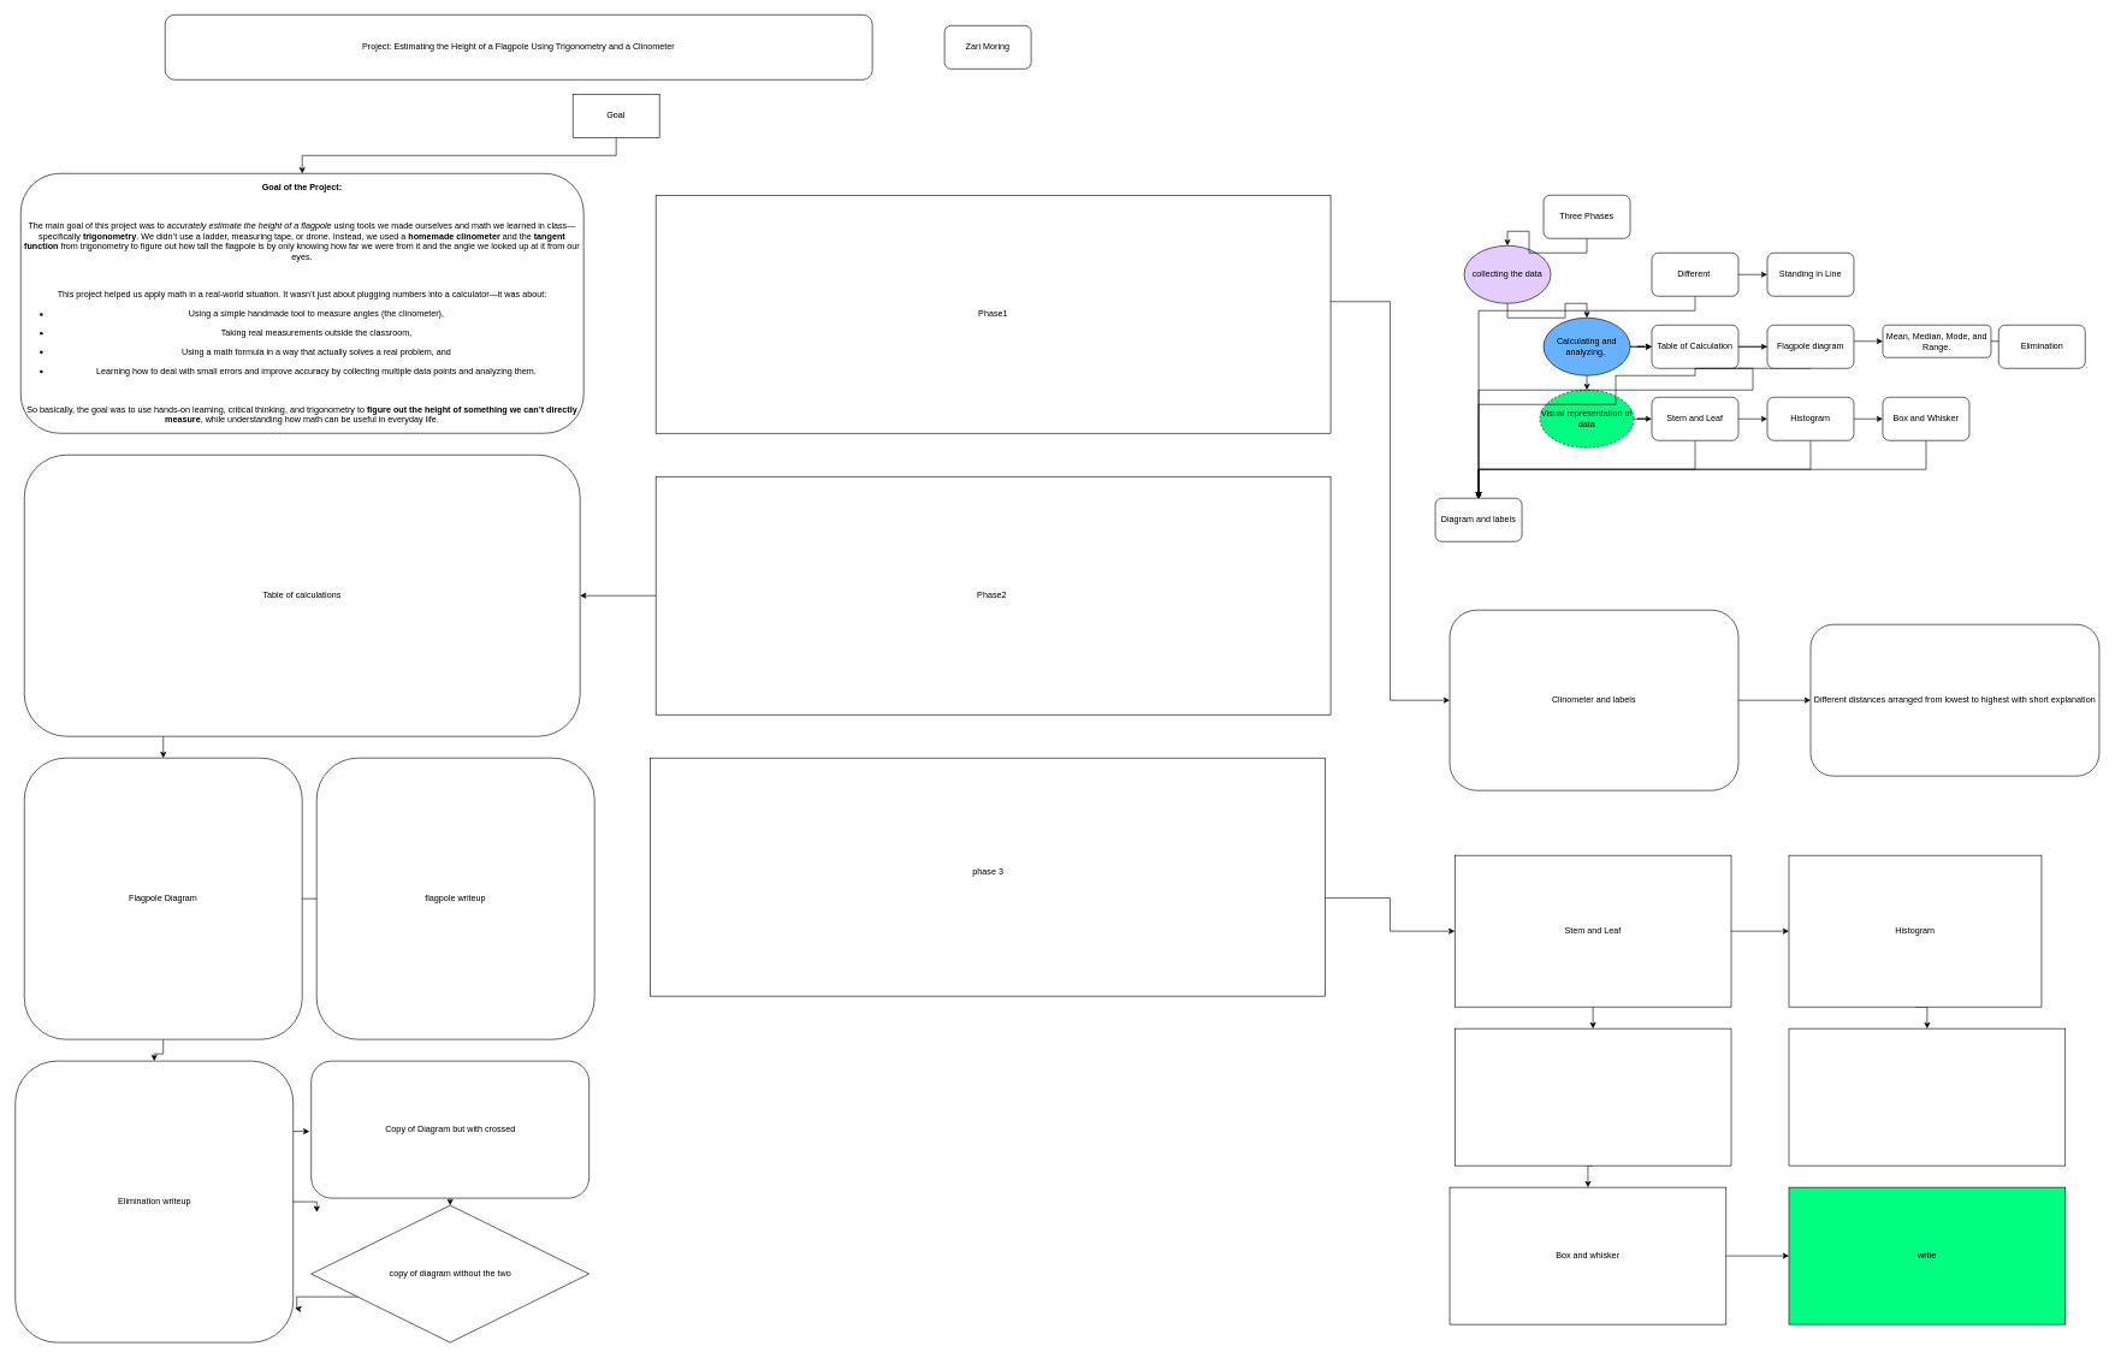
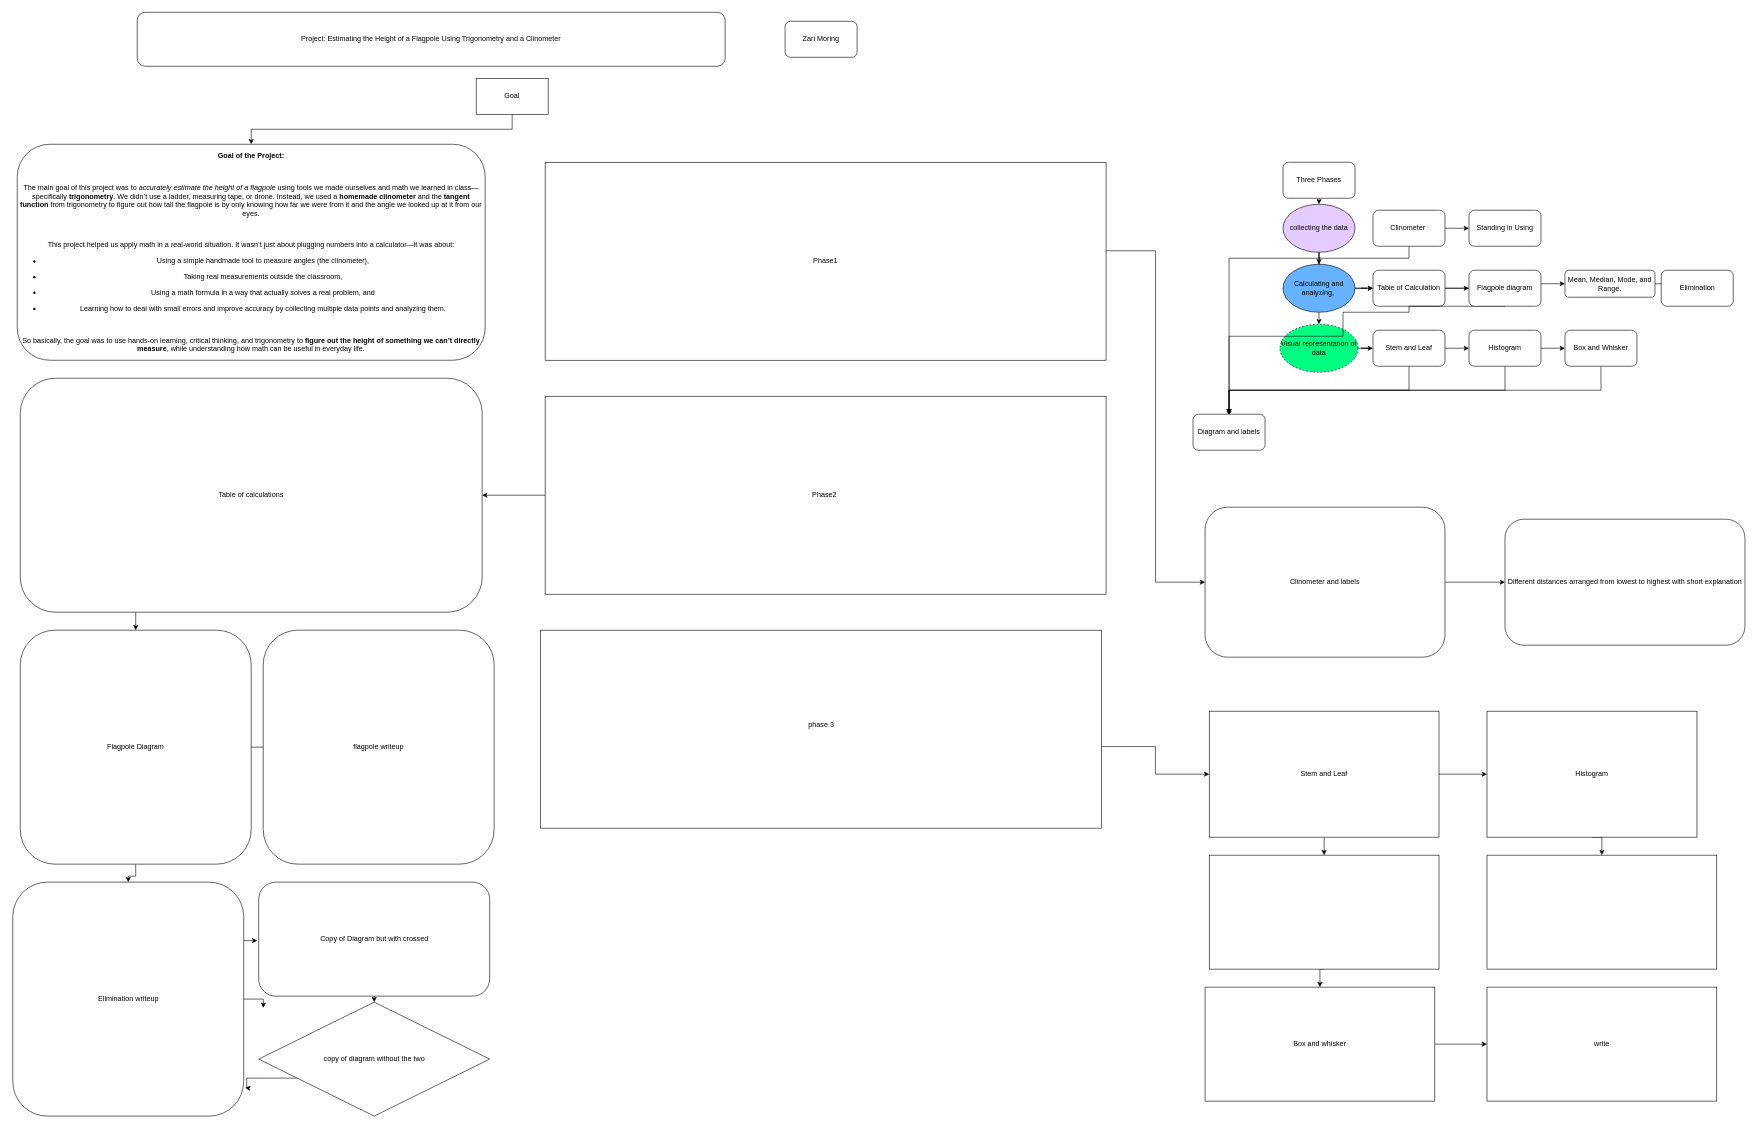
- <mxCell id="10" value="collecting the data" style="ellipse;whiteSpace=wrap;html=1;fillColor=#E5CCFF;" vertex="1" parent="1"><mxGeometry x="2028" y="340" width="120" height="80" as="geometry" /></mxCell>
+ <mxCell id="10" value="collecting the data" style="ellipse;whiteSpace=wrap;html=1;fillColor=#E5CCFF;" vertex="1" parent="1"><mxGeometry x="2138" y="340" width="120" height="80" as="geometry" /></mxCell>
- <mxCell id="15" value="Different&amp;nbsp;" style="rounded=1;whiteSpace=wrap;html=1;" vertex="1" parent="1"><mxGeometry x="2288" y="350" width="120" height="60" as="geometry" /></mxCell>
+ <mxCell id="15" value="Clinometer&amp;nbsp;" style="rounded=1;whiteSpace=wrap;html=1;" vertex="1" parent="1"><mxGeometry x="2288" y="350" width="120" height="60" as="geometry" /></mxCell>
- <mxCell id="16" value="Standing in Line" style="rounded=1;whiteSpace=wrap;html=1;" vertex="1" parent="1"><mxGeometry x="2448" y="350" width="120" height="60" as="geometry" /></mxCell>
+ <mxCell id="16" value="Standing in Using" style="rounded=1;whiteSpace=wrap;html=1;" vertex="1" parent="1"><mxGeometry x="2448" y="350" width="120" height="60" as="geometry" /></mxCell>
- <mxCell id="18" style="edgeStyle=orthogonalEdgeStyle;rounded=0;orthogonalLoop=1;jettySize=auto;html=1;exitX=0.5;exitY=1;exitDx=0;exitDy=0;entryX=0.5;entryY=0;entryDx=0;entryDy=0;" edge="1" parent="1" source="20" target="23"><mxGeometry relative="1" as="geometry"><mxPoint x="2508" y="530" as="targetPoint" /><Array as="points"><mxPoint x="2428" y="510" /><mxPoint x="2428" y="540" /><mxPoint x="2048" y="540" /></Array></mxGeometry></mxCell>
- <mxCell id="71" value="wrtie" style="rounded=0;whiteSpace=wrap;html=1;fillColor=#00ff80;" vertex="1" parent="1"><mxGeometry x="2478" y="1645" width="383" height="190" as="geometry" /></mxCell>
+ <mxCell id="71" value="wrtie" style="rounded=0;whiteSpace=wrap;html=1;" vertex="1" parent="1"><mxGeometry x="2478" y="1645" width="383" height="190" as="geometry" /></mxCell>
